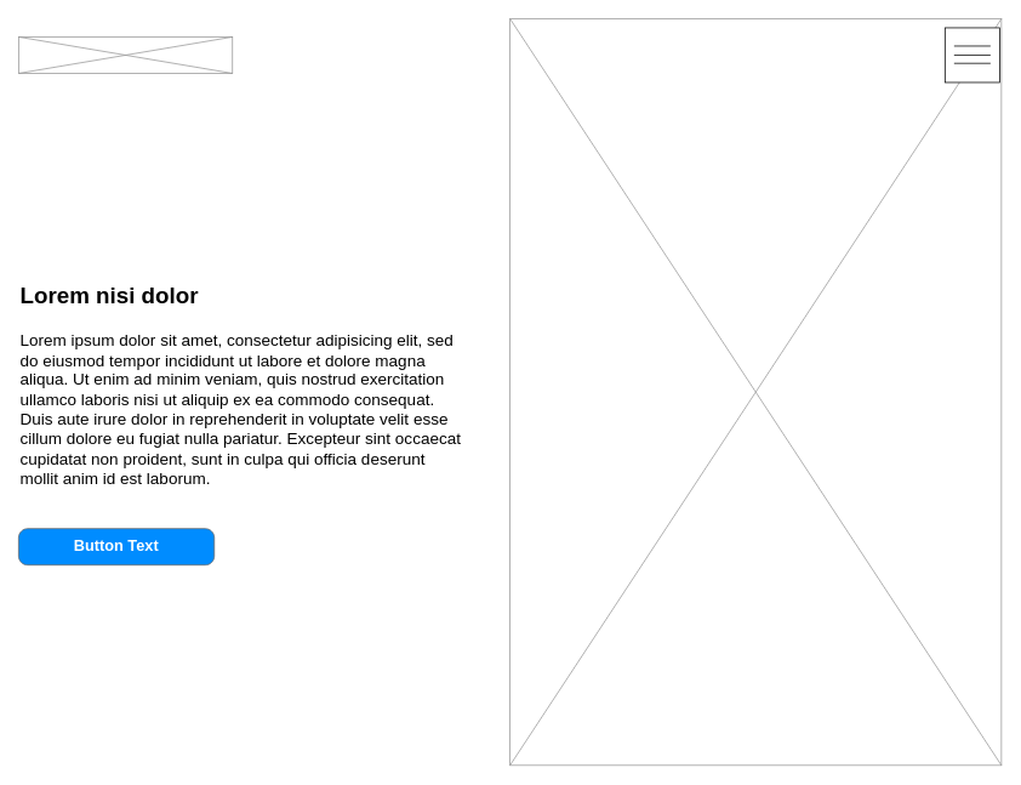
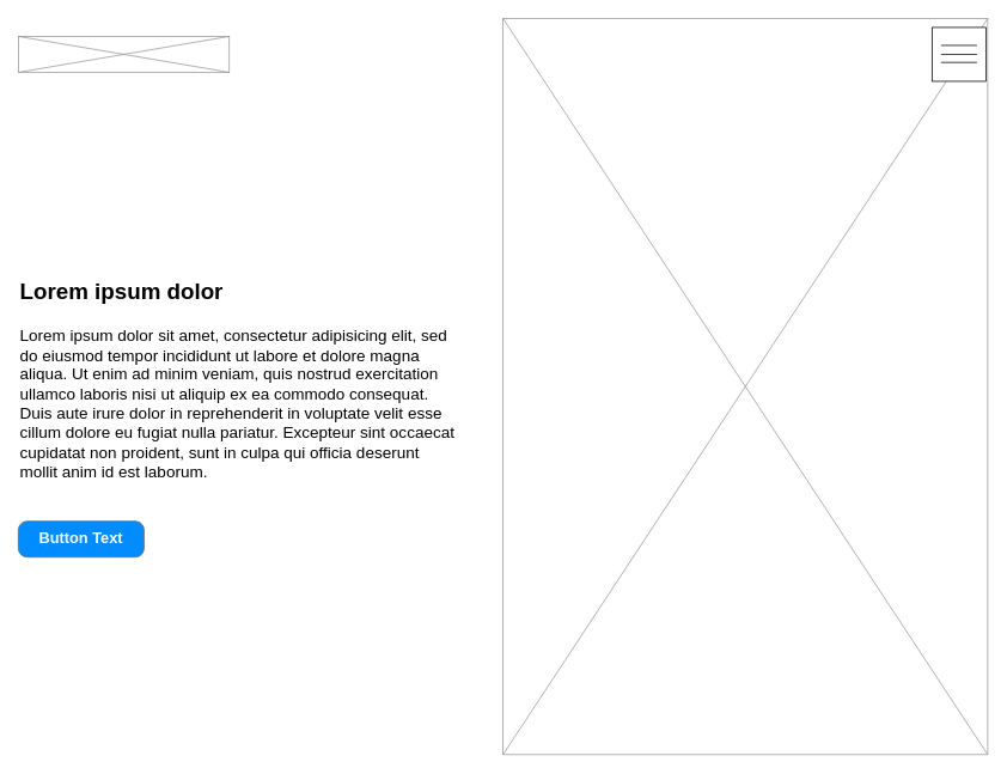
- <mxCell id="4" value="Lorem nisi dolor&amp;nbsp;" style="text;spacingTop=-5;whiteSpace=wrap;html=1;align=left;fontSize=25;fontFamily=Helvetica;fillColor=none;strokeColor=none;fontStyle=1;verticalAlign=middle;" vertex="1" parent="1"><mxGeometry x="20" y="300" width="240" height="50" as="geometry" /></mxCell>
+ <mxCell id="4" value="Lorem ipsum dolor&amp;nbsp;" style="text;spacingTop=-5;whiteSpace=wrap;html=1;align=left;fontSize=25;fontFamily=Helvetica;fillColor=none;strokeColor=none;fontStyle=1;verticalAlign=middle;" vertex="1" parent="1"><mxGeometry x="20" y="300" width="240" height="50" as="geometry" /></mxCell>
- <mxCell id="5" value="Button Text" style="strokeWidth=1;shadow=0;dashed=0;align=center;html=1;shape=mxgraph.mockup.buttons.button;strokeColor=#666666;fontColor=#ffffff;mainText=;buttonStyle=round;fontSize=17;fontStyle=1;fillColor=#008cff;whiteSpace=wrap;" vertex="1" parent="1"><mxGeometry x="20" y="580" width="215" height="40" as="geometry" /></mxCell>
+ <mxCell id="5" value="Button Text" style="strokeWidth=1;shadow=0;dashed=0;align=center;html=1;shape=mxgraph.mockup.buttons.button;strokeColor=#666666;fontColor=#ffffff;mainText=;buttonStyle=round;fontSize=17;fontStyle=1;fillColor=#008cff;whiteSpace=wrap;" vertex="1" parent="1"><mxGeometry x="20" y="580" width="140" height="40" as="geometry" /></mxCell>
